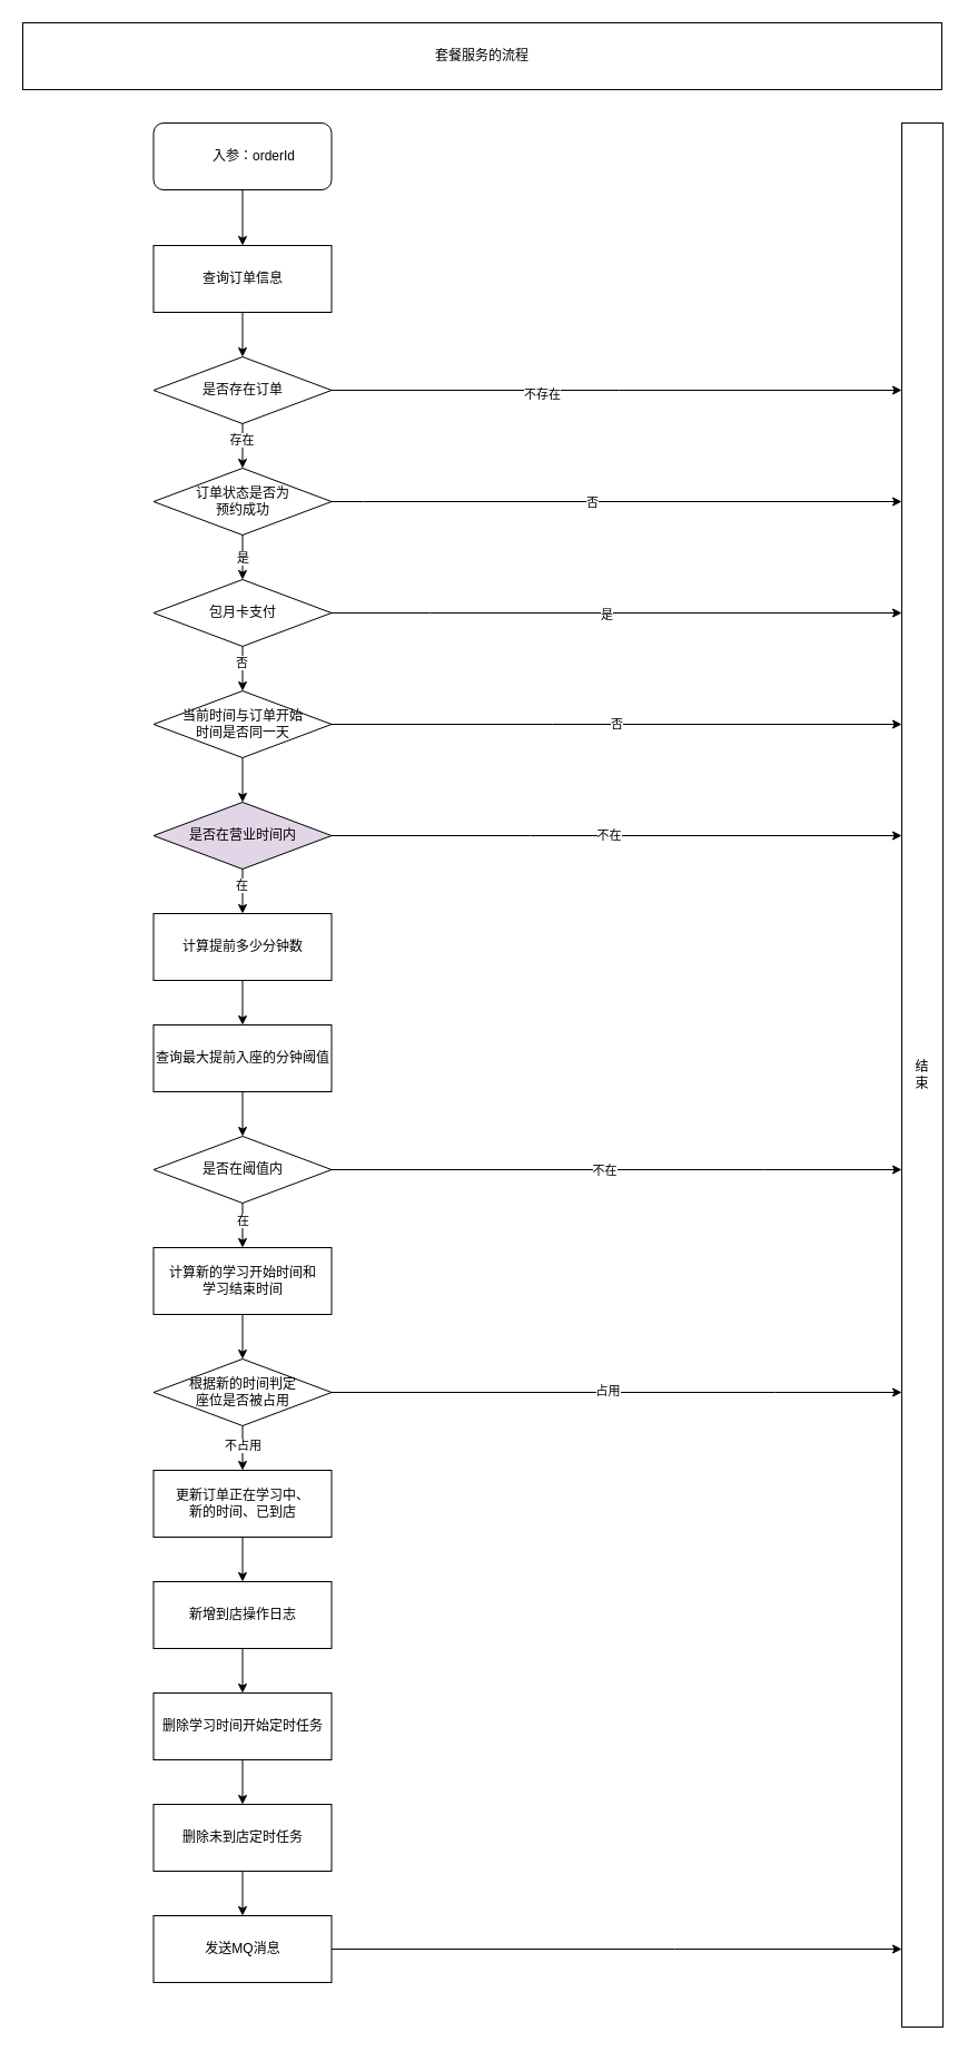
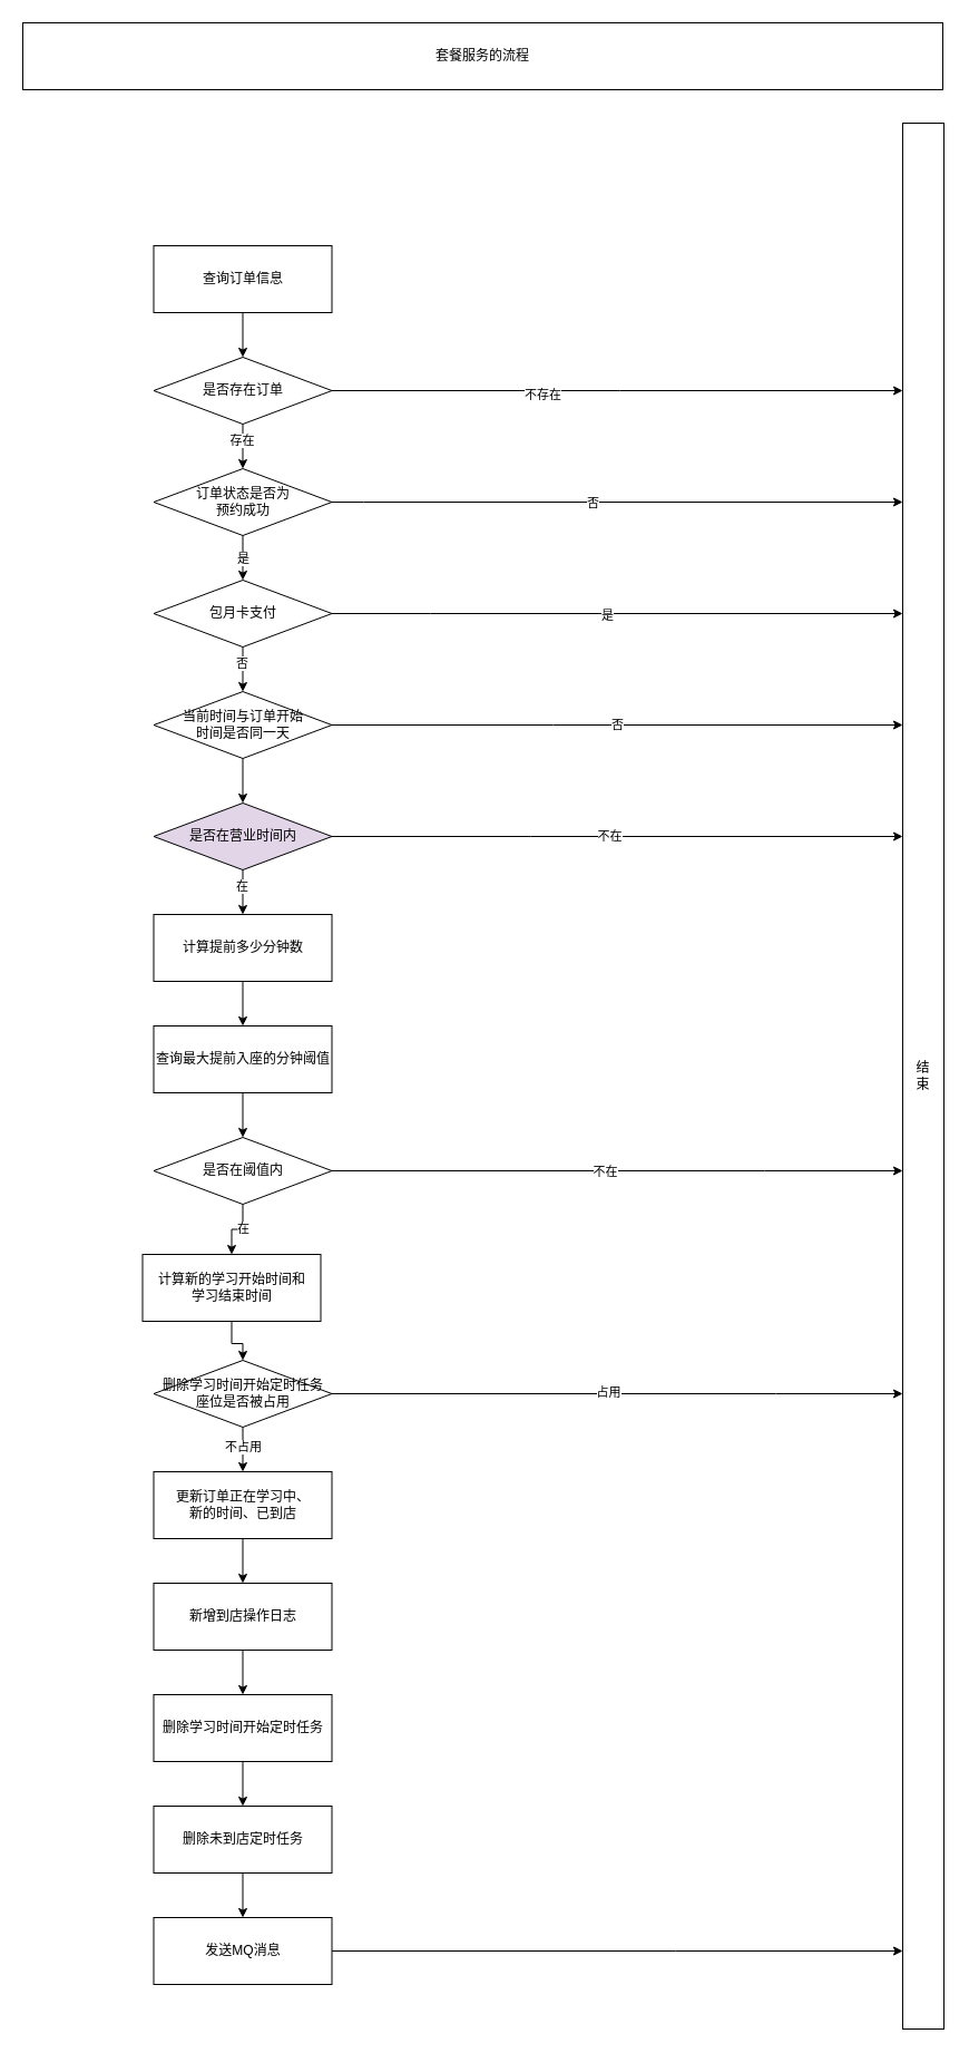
- <mxCell id="4" value="&lt;span style=&quot;text-align: left;&quot;&gt;      入参：orderId&lt;/span&gt;" style="rounded=1;whiteSpace=wrap;html=1;" diagramCategory="general" diagramName="RoundedRectangle" vertex="1" parent="1"><mxGeometry x="137.5" y="110" width="160" height="60" as="geometry" /></mxCell>
- <mxCell id="3" style="edgeStyle=orthogonalEdgeStyle;rounded=0;orthogonalLoop=1;jettySize=auto;html=1;entryX=0.5;entryY=0;entryDx=0;entryDy=0;" edge="1" parent="1" source="4" target="6"><mxGeometry relative="1" as="geometry"><mxPoint x="203.52" y="405" as="targetPoint" /></mxGeometry></mxCell>
- <mxCell id="32" value="&lt;span style&gt;计算新的学习开始时间和&lt;br /&gt;学习结束时间&lt;br /&gt;&lt;/span&gt;" style="rounded=0;whiteSpace=wrap;html=1;" diagramCategory="general" diagramName="Rectangle" vertex="1" parent="1"><mxGeometry x="137.5" y="1120" width="160" height="60" as="geometry" /></mxCell>
+ <mxCell id="32" value="&lt;span style&gt;计算新的学习开始时间和&lt;br /&gt;学习结束时间&lt;br /&gt;&lt;/span&gt;" style="rounded=0;whiteSpace=wrap;html=1;" diagramCategory="general" diagramName="Rectangle" vertex="1" parent="1"><mxGeometry x="127.5" y="1125" width="160" height="60" as="geometry" /></mxCell>
- <mxCell id="37" value="根据新的时间判定&lt;br /&gt;座位是否被占用" style="rhombus;whiteSpace=wrap;html=1;" diagramCategory="general" diagramName="Diamond" vertex="1" parent="1"><mxGeometry x="137.5" y="1220" width="160" height="60" as="geometry" /></mxCell>
+ <mxCell id="37" value="删除学习时间开始定时任务&lt;br /&gt;座位是否被占用" style="rhombus;whiteSpace=wrap;html=1;" diagramCategory="general" diagramName="Diamond" vertex="1" parent="1"><mxGeometry x="137.5" y="1220" width="160" height="60" as="geometry" /></mxCell>
